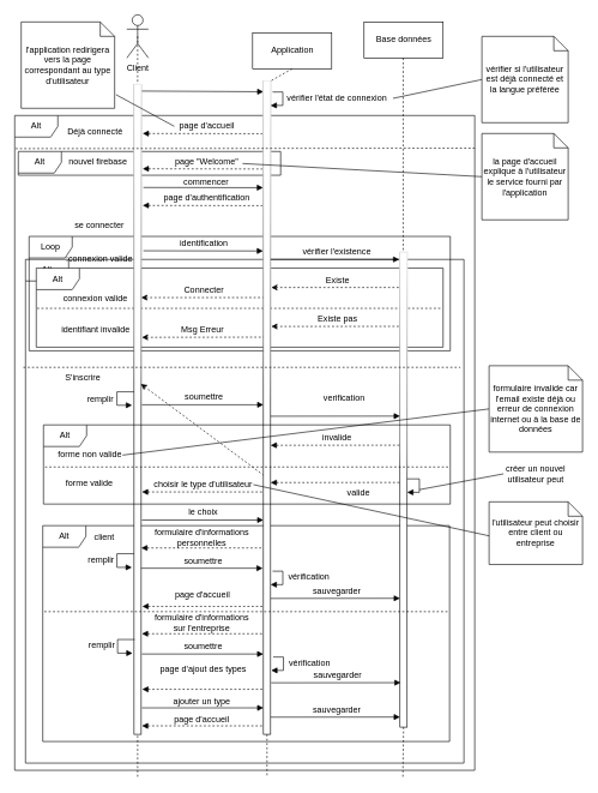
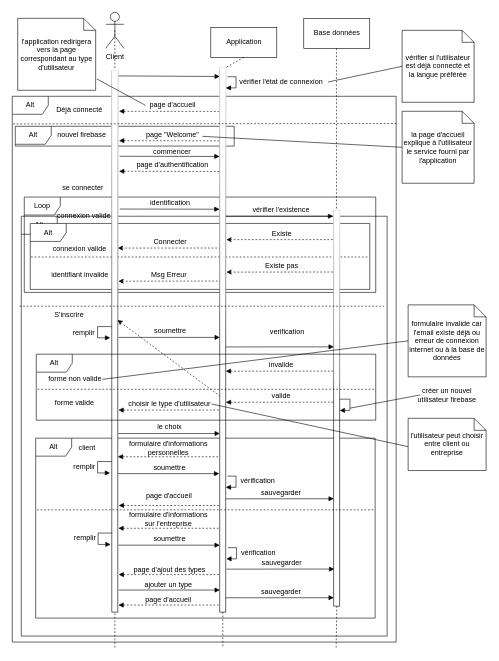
- <mxCell id="76" value="créer un nouvel utilisateur peut" style="text;html=1;strokeColor=none;fillColor=none;align=center;verticalAlign=middle;whiteSpace=wrap;rounded=0;" vertex="1" parent="1"><mxGeometry x="680" y="646" width="130" height="24" as="geometry" /></mxCell>
+ <mxCell id="76" value="créer un nouvel utilisateur firebase" style="text;html=1;strokeColor=none;fillColor=none;align=center;verticalAlign=middle;whiteSpace=wrap;rounded=0;" vertex="1" parent="1"><mxGeometry x="680" y="646" width="130" height="24" as="geometry" /></mxCell>
- <mxCell id="73" value="valide" style="text;html=1;align=center;verticalAlign=middle;resizable=0;points=[];autosize=1;" vertex="1" parent="1"><mxGeometry x="473" y="675" width="50" height="20" as="geometry" /></mxCell>
+ <mxCell id="73" value="valide" style="text;html=1;align=center;verticalAlign=middle;resizable=0;points=[];autosize=1;" vertex="1" parent="1"><mxGeometry x="443" y="650" width="50" height="20" as="geometry" /></mxCell>
- <mxCell id="110" value="page d'ajout des types" style="text;html=1;align=center;verticalAlign=middle;resizable=0;points=[];autosize=1;" vertex="1" parent="1"><mxGeometry x="211.88" y="919.24" width="140" height="20" as="geometry" /></mxCell>
+ <mxCell id="110" value="page d'ajout des types" style="text;html=1;align=center;verticalAlign=middle;resizable=0;points=[];autosize=1;" vertex="1" parent="1"><mxGeometry x="211.88" y="939.24" width="140" height="20" as="geometry" /></mxCell>
